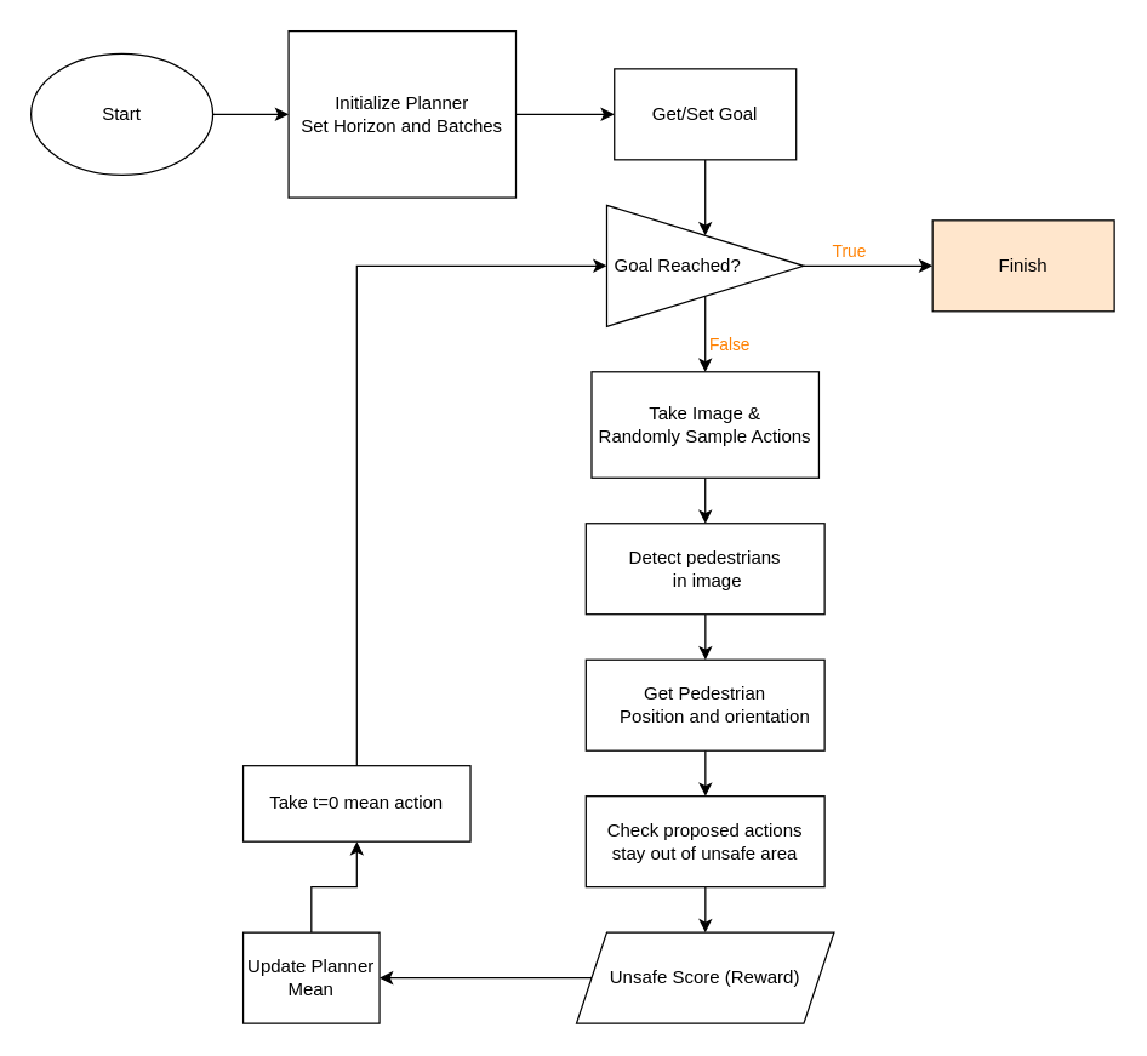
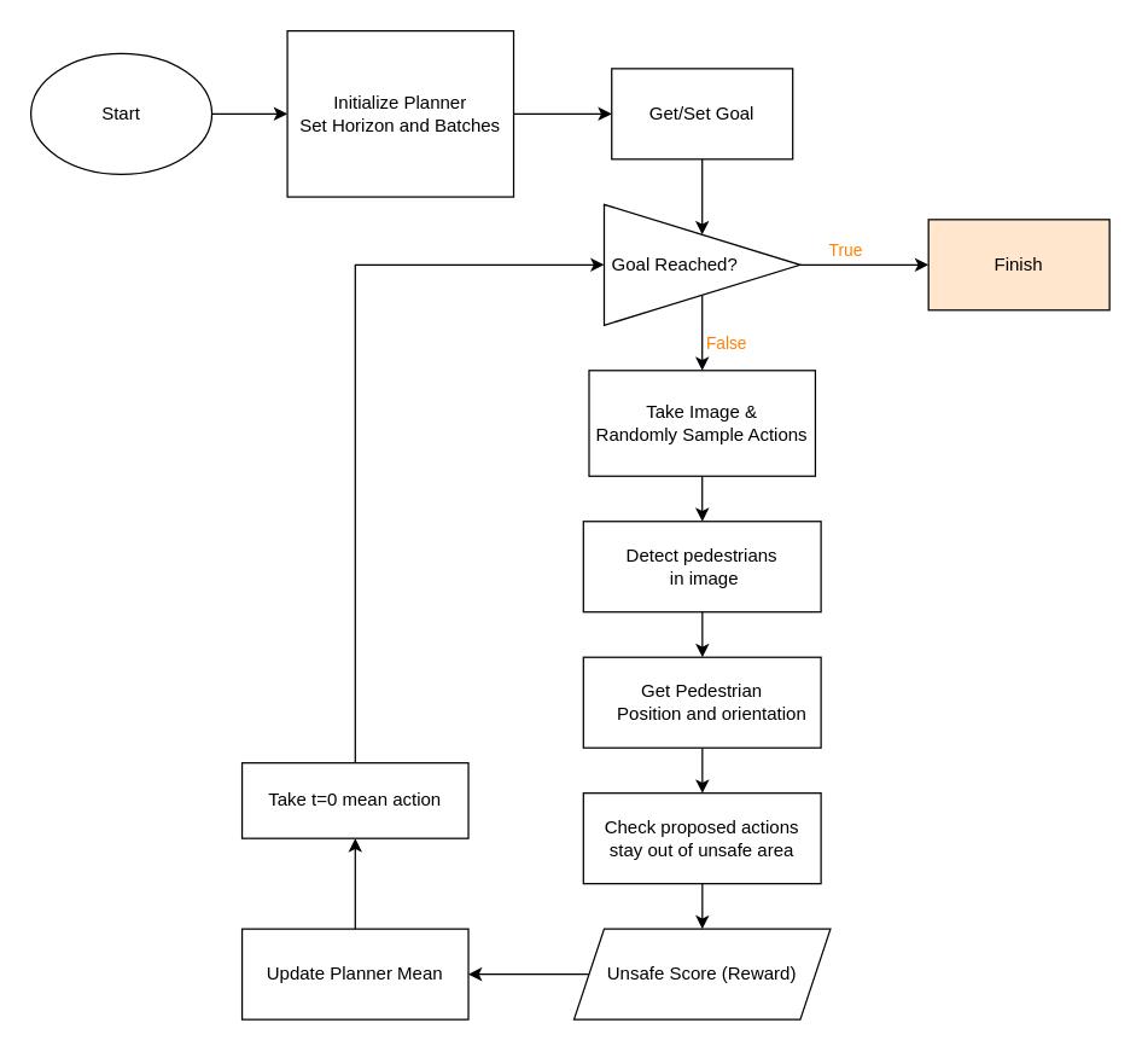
- <mxCell id="13" value="Update Planner Mean" style="whiteSpace=wrap;html=1;" vertex="1" parent="1"><mxGeometry x="160" y="615" width="90" height="60" as="geometry" /></mxCell>
+ <mxCell id="13" value="Update Planner Mean" style="whiteSpace=wrap;html=1;" vertex="1" parent="1"><mxGeometry x="160" y="615" width="150" height="60" as="geometry" /></mxCell>
